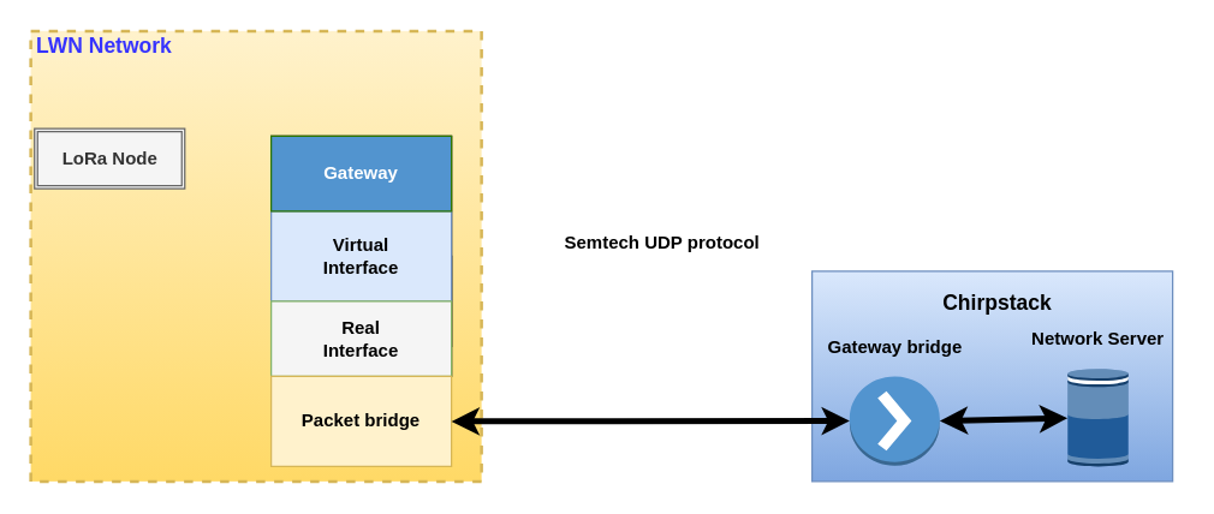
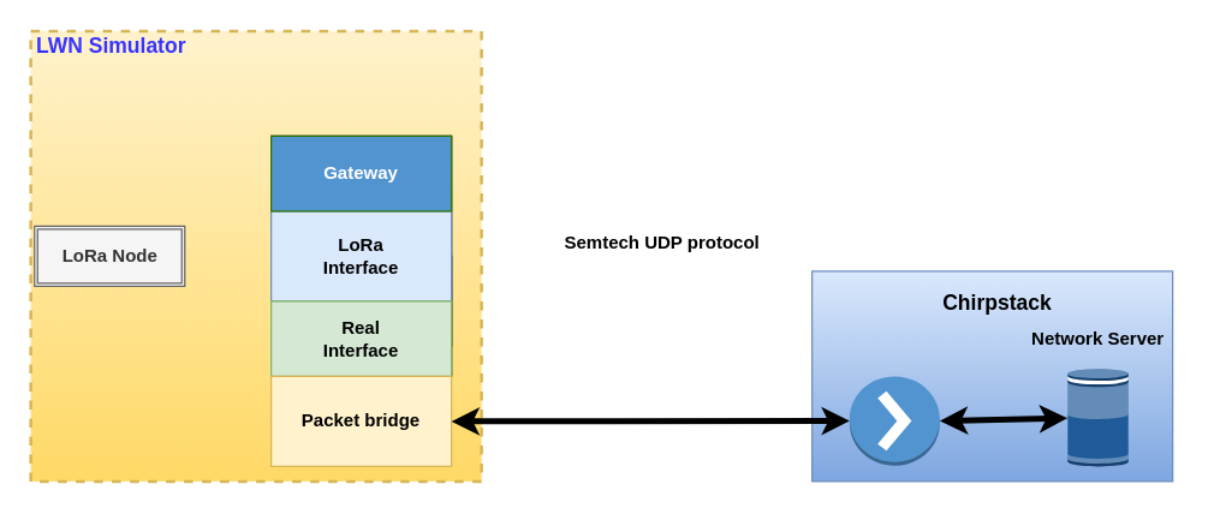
- <mxCell id="2" value="&lt;font style=&quot;font-size: 14px;&quot; color=&quot;#3633ff&quot;&gt;LWN Network&lt;/font&gt;" style="html=1;fontStyle=1;align=left;verticalAlign=top;spacing=0;labelBorderColor=none;fillColor=#fff2cc;dashed=1;strokeWidth=2;strokeColor=#d6b656;spacingLeft=4;spacingTop=-3;gradientColor=#ffd966;" vertex="1" parent="1"><mxGeometry x="20" y="20" width="300" height="300" as="geometry" /></mxCell>
+ <mxCell id="2" value="&lt;font style=&quot;font-size: 14px;&quot; color=&quot;#3633ff&quot;&gt;LWN Simulator&lt;/font&gt;" style="html=1;fontStyle=1;align=left;verticalAlign=top;spacing=0;labelBorderColor=none;fillColor=#fff2cc;dashed=1;strokeWidth=2;strokeColor=#d6b656;spacingLeft=4;spacingTop=-3;gradientColor=#ffd966;" vertex="1" parent="1"><mxGeometry x="20" y="20" width="300" height="300" as="geometry" /></mxCell>
- <mxCell id="4" value="&lt;b&gt;LoRa Node&lt;/b&gt;" style="shape=ext;double=1;rounded=0;whiteSpace=wrap;html=1;fillColor=#f5f5f5;fontColor=#333333;strokeColor=#666666;" vertex="1" parent="1"><mxGeometry x="22.5" y="85" width="100" height="40" as="geometry" /></mxCell>
+ <mxCell id="4" value="&lt;b&gt;LoRa Node&lt;/b&gt;" style="shape=ext;double=1;rounded=0;whiteSpace=wrap;html=1;fillColor=#f5f5f5;fontColor=#333333;strokeColor=#666666;" vertex="1" parent="1"><mxGeometry x="22.5" y="150" width="100" height="40" as="geometry" /></mxCell>
- <mxCell id="7" value="&lt;b&gt;Virtual&lt;br&gt;Interface&lt;/b&gt;" style="whiteSpace=wrap;html=1;fillColor=#dae8fc;strokeColor=#6c8ebf;" vertex="1" parent="1"><mxGeometry x="180" y="140" width="120" height="60" as="geometry" /></mxCell>
+ <mxCell id="7" value="&lt;b&gt;LoRa&lt;br&gt;Interface&lt;/b&gt;" style="whiteSpace=wrap;html=1;fillColor=#dae8fc;strokeColor=#6c8ebf;" vertex="1" parent="1"><mxGeometry x="180" y="140" width="120" height="60" as="geometry" /></mxCell>
- <mxCell id="8" value="&lt;b&gt;Real&lt;br&gt;Interface&lt;/b&gt;" style="whiteSpace=wrap;html=1;fillColor=#f5f5f5;strokeColor=#82b366;" vertex="1" parent="1"><mxGeometry x="180" y="200" width="120" height="50" as="geometry" /></mxCell>
+ <mxCell id="8" value="&lt;b&gt;Real&lt;br&gt;Interface&lt;/b&gt;" style="whiteSpace=wrap;html=1;fillColor=#d5e8d4;strokeColor=#82b366;" vertex="1" parent="1"><mxGeometry x="180" y="200" width="120" height="50" as="geometry" /></mxCell>
- <mxCell id="15" value="&lt;b&gt;Gateway bridge&lt;/b&gt;" style="text;html=1;align=center;verticalAlign=middle;resizable=0;points=[];autosize=1;strokeColor=none;fillColor=none;" vertex="1" parent="1"><mxGeometry x="540" y="215.5" width="110" height="30" as="geometry" /></mxCell>
